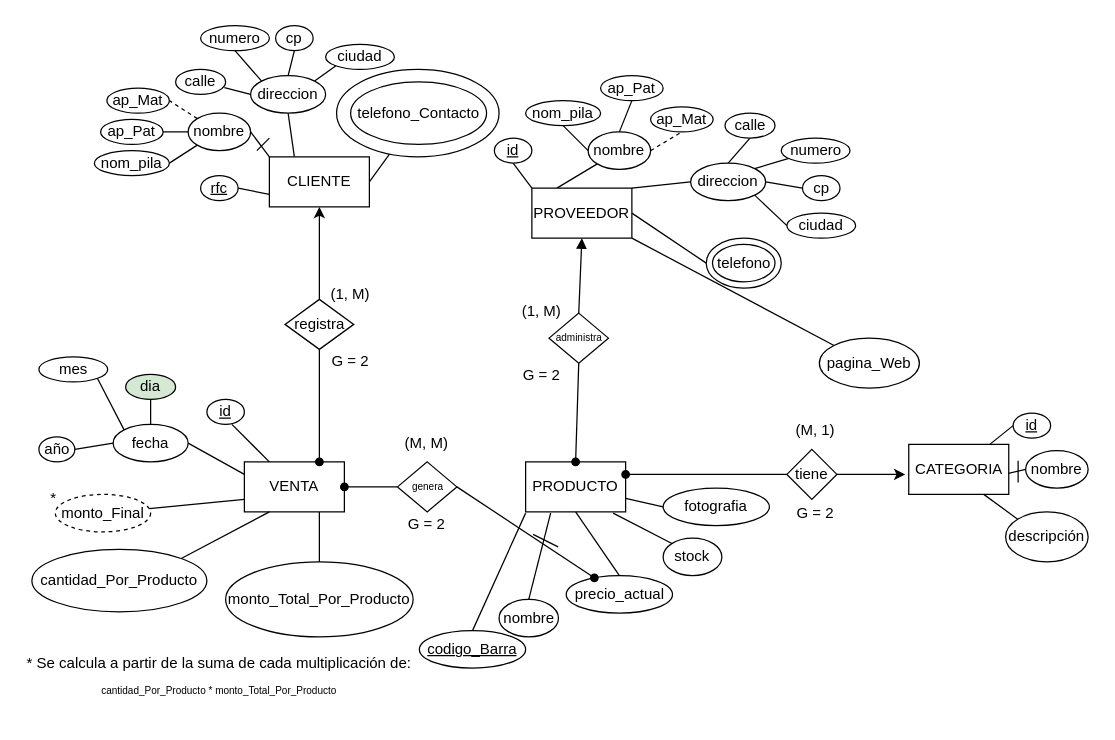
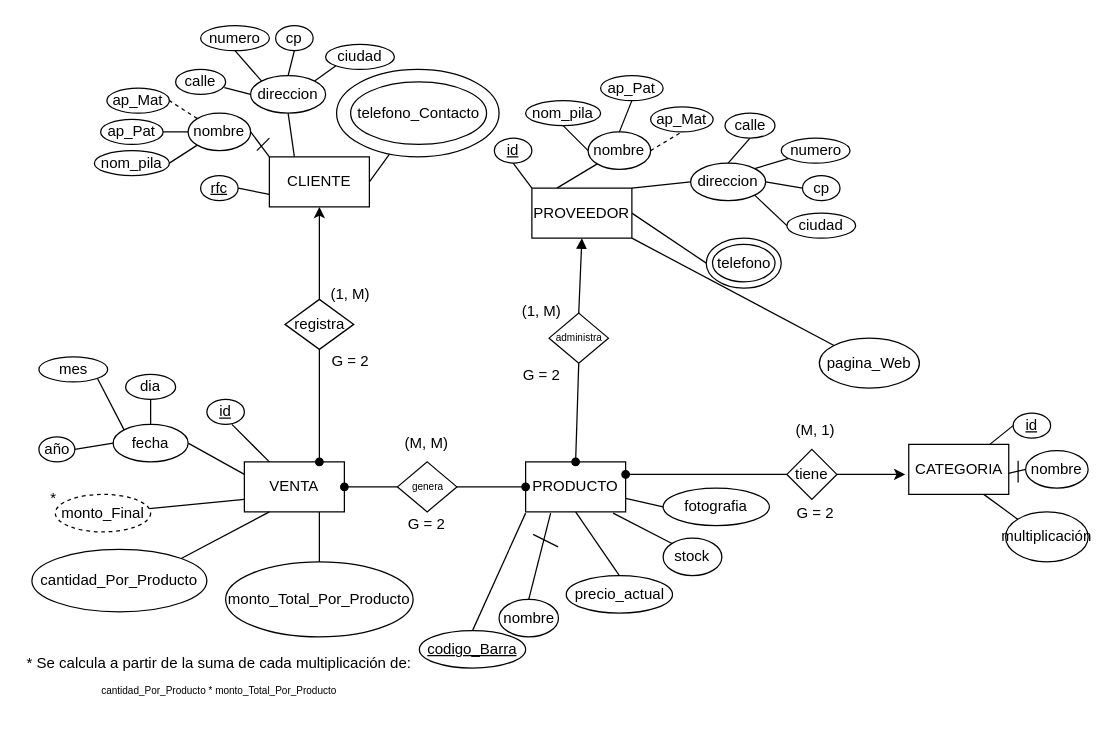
- <mxCell id="79" value="dia" style="ellipse;whiteSpace=wrap;html=1;fillColor=#d5e8d4;" vertex="1" parent="1"><mxGeometry y="299" width="40" height="20" as="geometry" x="100" /></mxCell>
+ <mxCell id="79" value="dia" style="ellipse;whiteSpace=wrap;html=1;" vertex="1" parent="1"><mxGeometry y="299" width="40" height="20" as="geometry" x="100" /></mxCell>
- <mxCell id="105" style="edgeStyle=none;rounded=0;orthogonalLoop=1;jettySize=auto;html=1;exitX=1;exitY=0.5;exitDx=0;exitDy=0;fontSize=8;startArrow=none;startFill=0;endArrow=oval;endFill=1;" edge="1" parent="1" source="107" target="89"><mxGeometry relative="1" as="geometry" /></mxCell>
+ <mxCell id="105" style="edgeStyle=none;rounded=0;orthogonalLoop=1;jettySize=auto;html=1;exitX=1;exitY=0.5;exitDx=0;exitDy=0;entryX=0;entryY=0.5;entryDx=0;entryDy=0;fontSize=8;startArrow=none;startFill=0;endArrow=oval;endFill=1;" edge="1" parent="1" source="107" target="3"><mxGeometry relative="1" as="geometry" /></mxCell>
- <mxCell id="70" value="descripción" style="ellipse;whiteSpace=wrap;html=1;" vertex="1" parent="1"><mxGeometry x="804" y="409" width="66" height="40" as="geometry" /></mxCell>
+ <mxCell id="70" value="multiplicación" style="ellipse;whiteSpace=wrap;html=1;" vertex="1" parent="1"><mxGeometry x="804" y="409" width="66" height="40" as="geometry" /></mxCell>
